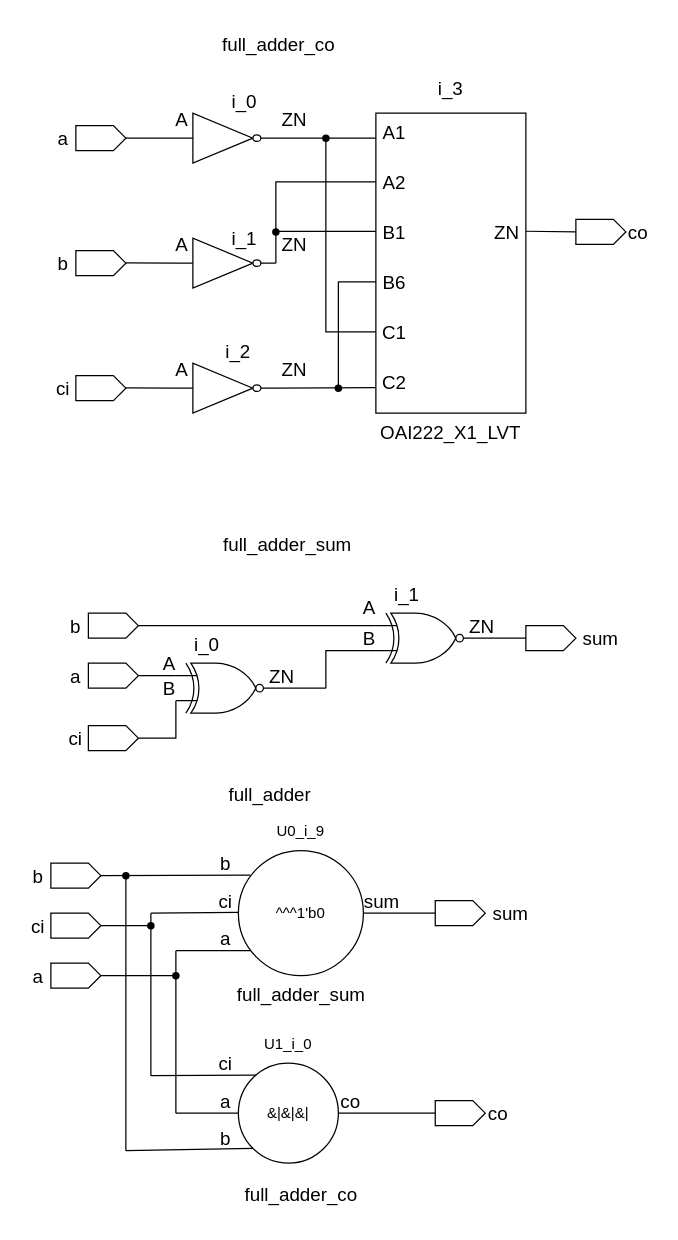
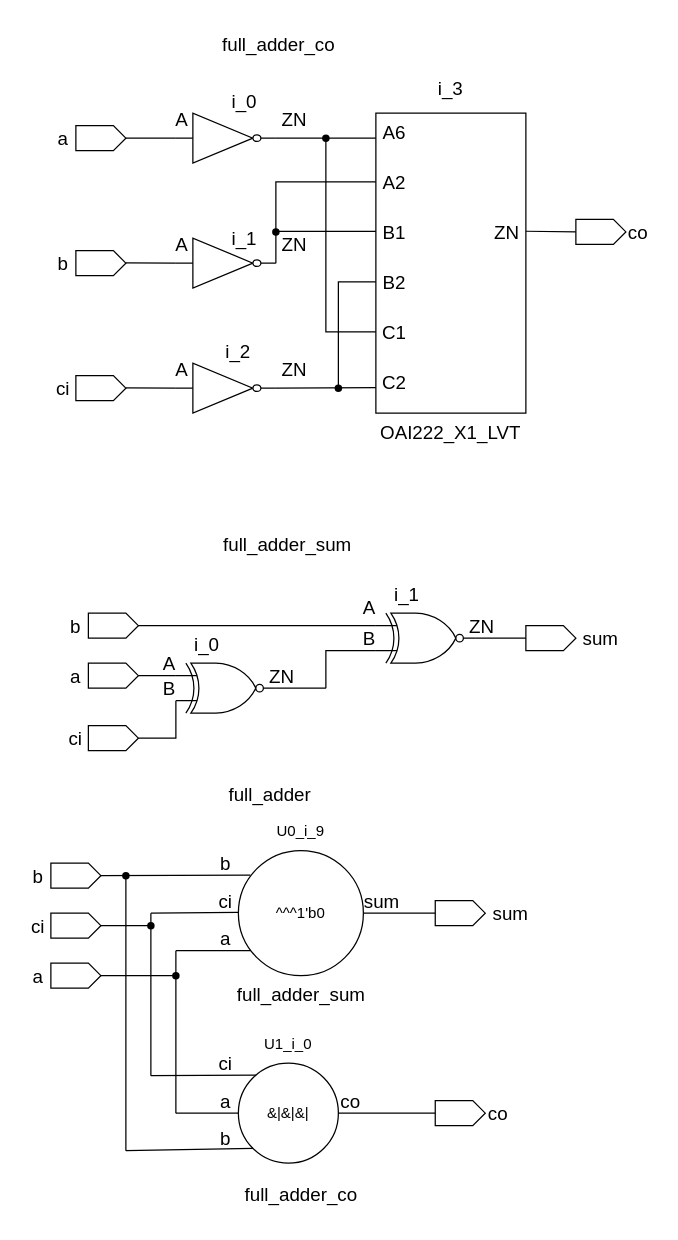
- <mxCell id="11" value="A1" style="text;html=1;strokeColor=none;fillColor=none;align=center;verticalAlign=middle;whiteSpace=wrap;rounded=0;fontSize=15;" parent="1" vertex="1"><mxGeometry x="300" y="90" width="30" height="30" as="geometry" /></mxCell>
+ <mxCell id="11" value="A6" style="text;html=1;strokeColor=none;fillColor=none;align=center;verticalAlign=middle;whiteSpace=wrap;rounded=0;fontSize=15;" parent="1" vertex="1"><mxGeometry x="300" y="90" width="30" height="30" as="geometry" /></mxCell>
- <mxCell id="15" value="B6" style="text;html=1;strokeColor=none;fillColor=none;align=center;verticalAlign=middle;whiteSpace=wrap;rounded=0;fontSize=15;" parent="1" vertex="1"><mxGeometry x="300" y="210" width="30" height="30" as="geometry" /></mxCell>
+ <mxCell id="15" value="B2" style="text;html=1;strokeColor=none;fillColor=none;align=center;verticalAlign=middle;whiteSpace=wrap;rounded=0;fontSize=15;" parent="1" vertex="1"><mxGeometry x="300" y="210" width="30" height="30" as="geometry" /></mxCell>
